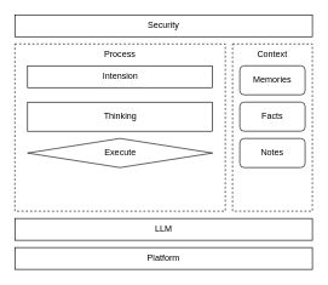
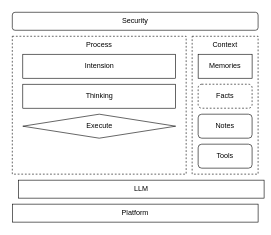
- <mxCell id="11" value="Security" style="rounded=0;whiteSpace=wrap;html=1;fillColor=none;" vertex="1" parent="1"><mxGeometry x="20" y="20" width="410" height="30" as="geometry" /></mxCell>
+ <mxCell id="11" value="Security" style="whiteSpace=wrap;html=1;fillColor=none;rounded=1;" vertex="1" parent="1"><mxGeometry x="20" y="20" width="410" height="30" as="geometry" /></mxCell>
- <mxCell id="8" value="Intension" style="rounded=0;whiteSpace=wrap;html=1;fillColor=none;" vertex="1" parent="1"><mxGeometry x="37.5" y="90" width="255" height="30" as="geometry" /></mxCell>
+ <mxCell id="8" value="Intension" style="rounded=0;whiteSpace=wrap;html=1;fillColor=none;" vertex="1" parent="1"><mxGeometry x="37.5" y="90" width="255" height="40" as="geometry" /></mxCell>
- <mxCell id="4" value="Memories" style="rounded=1;whiteSpace=wrap;html=1;fillColor=none;" vertex="1" parent="1"><mxGeometry x="330" y="90" width="90" height="40" as="geometry" /></mxCell>
+ <mxCell id="4" value="Memories" style="whiteSpace=wrap;html=1;fillColor=none;rounded=0;" vertex="1" parent="1"><mxGeometry x="330" y="90" width="90" height="40" as="geometry" /></mxCell>
- <mxCell id="5" value="Facts" style="rounded=1;whiteSpace=wrap;html=1;fillColor=none;" vertex="1" parent="1"><mxGeometry x="330" y="140" width="90" height="40" as="geometry" /></mxCell>
+ <mxCell id="5" value="Facts" style="rounded=1;whiteSpace=wrap;html=1;fillColor=none;dashed=1;" vertex="1" parent="1"><mxGeometry x="330" y="140" width="90" height="40" as="geometry" /></mxCell>
+ <mxCell id="7" value="Tools" style="rounded=1;whiteSpace=wrap;html=1;fillColor=none;" vertex="1" parent="1"><mxGeometry x="330" y="240" width="90" height="40" as="geometry" /></mxCell>
- <mxCell id="13" value="LLM" style="rounded=0;whiteSpace=wrap;html=1;fillColor=none;" vertex="1" parent="1"><mxGeometry x="20" y="300" width="410" height="30" as="geometry" /></mxCell>
+ <mxCell id="13" value="LLM" style="rounded=0;whiteSpace=wrap;html=1;fillColor=none;" vertex="1" parent="1"><mxGeometry x="30" y="300" width="410" height="30" as="geometry" /></mxCell>
